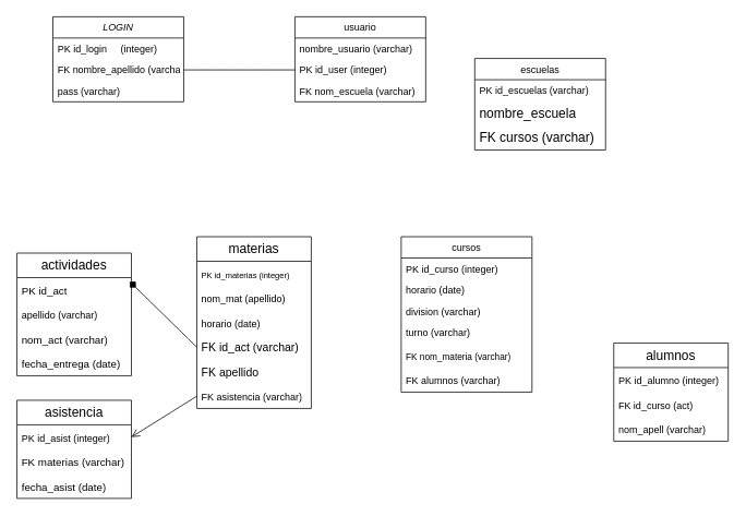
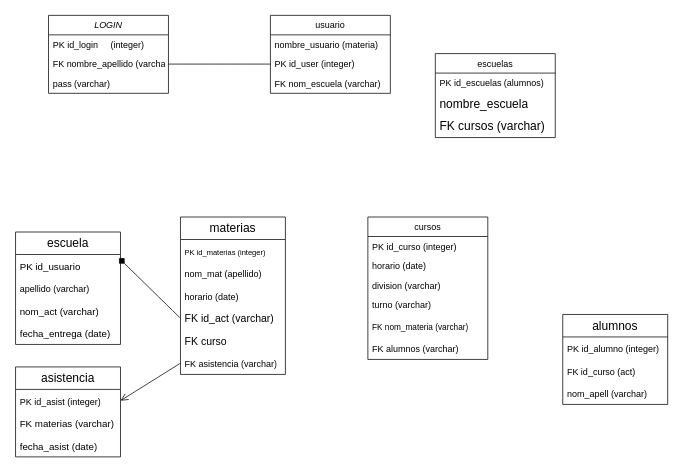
- <mxCell id="18" value="nombre_usuario (varchar)" style="text;align=left;verticalAlign=top;spacingLeft=4;spacingRight=4;overflow=hidden;rotatable=0;points=[[0,0.5],[1,0.5]];portConstraint=eastwest;" parent="17" vertex="1"><mxGeometry y="26" width="160" height="26" as="geometry" /></mxCell>
+ <mxCell id="18" value="nombre_usuario (materia)" style="text;align=left;verticalAlign=top;spacingLeft=4;spacingRight=4;overflow=hidden;rotatable=0;points=[[0,0.5],[1,0.5]];portConstraint=eastwest;" parent="17" vertex="1"><mxGeometry y="26" width="160" height="26" as="geometry" /></mxCell>
- <mxCell id="14" value="PK id_escuelas (varchar)" style="text;align=left;verticalAlign=top;spacingLeft=4;spacingRight=4;overflow=hidden;rotatable=0;points=[[0,0.5],[1,0.5]];portConstraint=eastwest;" parent="13" vertex="1"><mxGeometry y="26" width="160" height="26" as="geometry" /></mxCell>
+ <mxCell id="14" value="PK id_escuelas (alumnos)" style="text;align=left;verticalAlign=top;spacingLeft=4;spacingRight=4;overflow=hidden;rotatable=0;points=[[0,0.5],[1,0.5]];portConstraint=eastwest;" parent="13" vertex="1"><mxGeometry y="26" width="160" height="26" as="geometry" /></mxCell>
- <mxCell id="33" value="actividades " style="swimlane;fontStyle=0;childLayout=stackLayout;horizontal=1;startSize=30;horizontalStack=0;resizeParent=1;resizeParentMax=0;resizeLast=0;collapsible=1;marginBottom=0;whiteSpace=wrap;html=1;fontSize=16;" vertex="1" parent="1"><mxGeometry x="20" y="309" width="140" height="150" as="geometry" /></mxCell>
+ <mxCell id="33" value="escuela " style="swimlane;fontStyle=0;childLayout=stackLayout;horizontal=1;startSize=30;horizontalStack=0;resizeParent=1;resizeParentMax=0;resizeLast=0;collapsible=1;marginBottom=0;whiteSpace=wrap;html=1;fontSize=16;" vertex="1" parent="1"><mxGeometry x="20" y="309" width="140" height="150" as="geometry" /></mxCell>
- <mxCell id="34" value="&lt;font style=&quot;font-size: 13px;&quot;&gt;PK id_act&lt;/font&gt;" style="text;strokeColor=none;fillColor=none;align=left;verticalAlign=middle;spacingLeft=4;spacingRight=4;overflow=hidden;points=[[0,0.5],[1,0.5]];portConstraint=eastwest;rotatable=0;whiteSpace=wrap;html=1;fontSize=16;" vertex="1" parent="33"><mxGeometry y="30" width="140" height="30" as="geometry" /></mxCell>
+ <mxCell id="34" value="&lt;font style=&quot;font-size: 13px;&quot;&gt;PK id_usuario&lt;/font&gt;" style="text;strokeColor=none;fillColor=none;align=left;verticalAlign=middle;spacingLeft=4;spacingRight=4;overflow=hidden;points=[[0,0.5],[1,0.5]];portConstraint=eastwest;rotatable=0;whiteSpace=wrap;html=1;fontSize=16;" vertex="1" parent="33"><mxGeometry y="30" width="140" height="30" as="geometry" /></mxCell>
- <mxCell id="27" value="&lt;font style=&quot;font-size: 14px;&quot;&gt;FK apellido&lt;/font&gt;" style="text;strokeColor=none;fillColor=none;align=left;verticalAlign=middle;spacingLeft=4;spacingRight=4;overflow=hidden;points=[[0,0.5],[1,0.5]];portConstraint=eastwest;rotatable=0;whiteSpace=wrap;html=1;fontSize=16;" vertex="1" parent="22"><mxGeometry y="150" width="140" height="30" as="geometry" /></mxCell>
+ <mxCell id="27" value="&lt;font style=&quot;font-size: 14px;&quot;&gt;FK curso&lt;/font&gt;" style="text;strokeColor=none;fillColor=none;align=left;verticalAlign=middle;spacingLeft=4;spacingRight=4;overflow=hidden;points=[[0,0.5],[1,0.5]];portConstraint=eastwest;rotatable=0;whiteSpace=wrap;html=1;fontSize=16;" vertex="1" parent="22"><mxGeometry y="150" width="140" height="30" as="geometry" /></mxCell>
